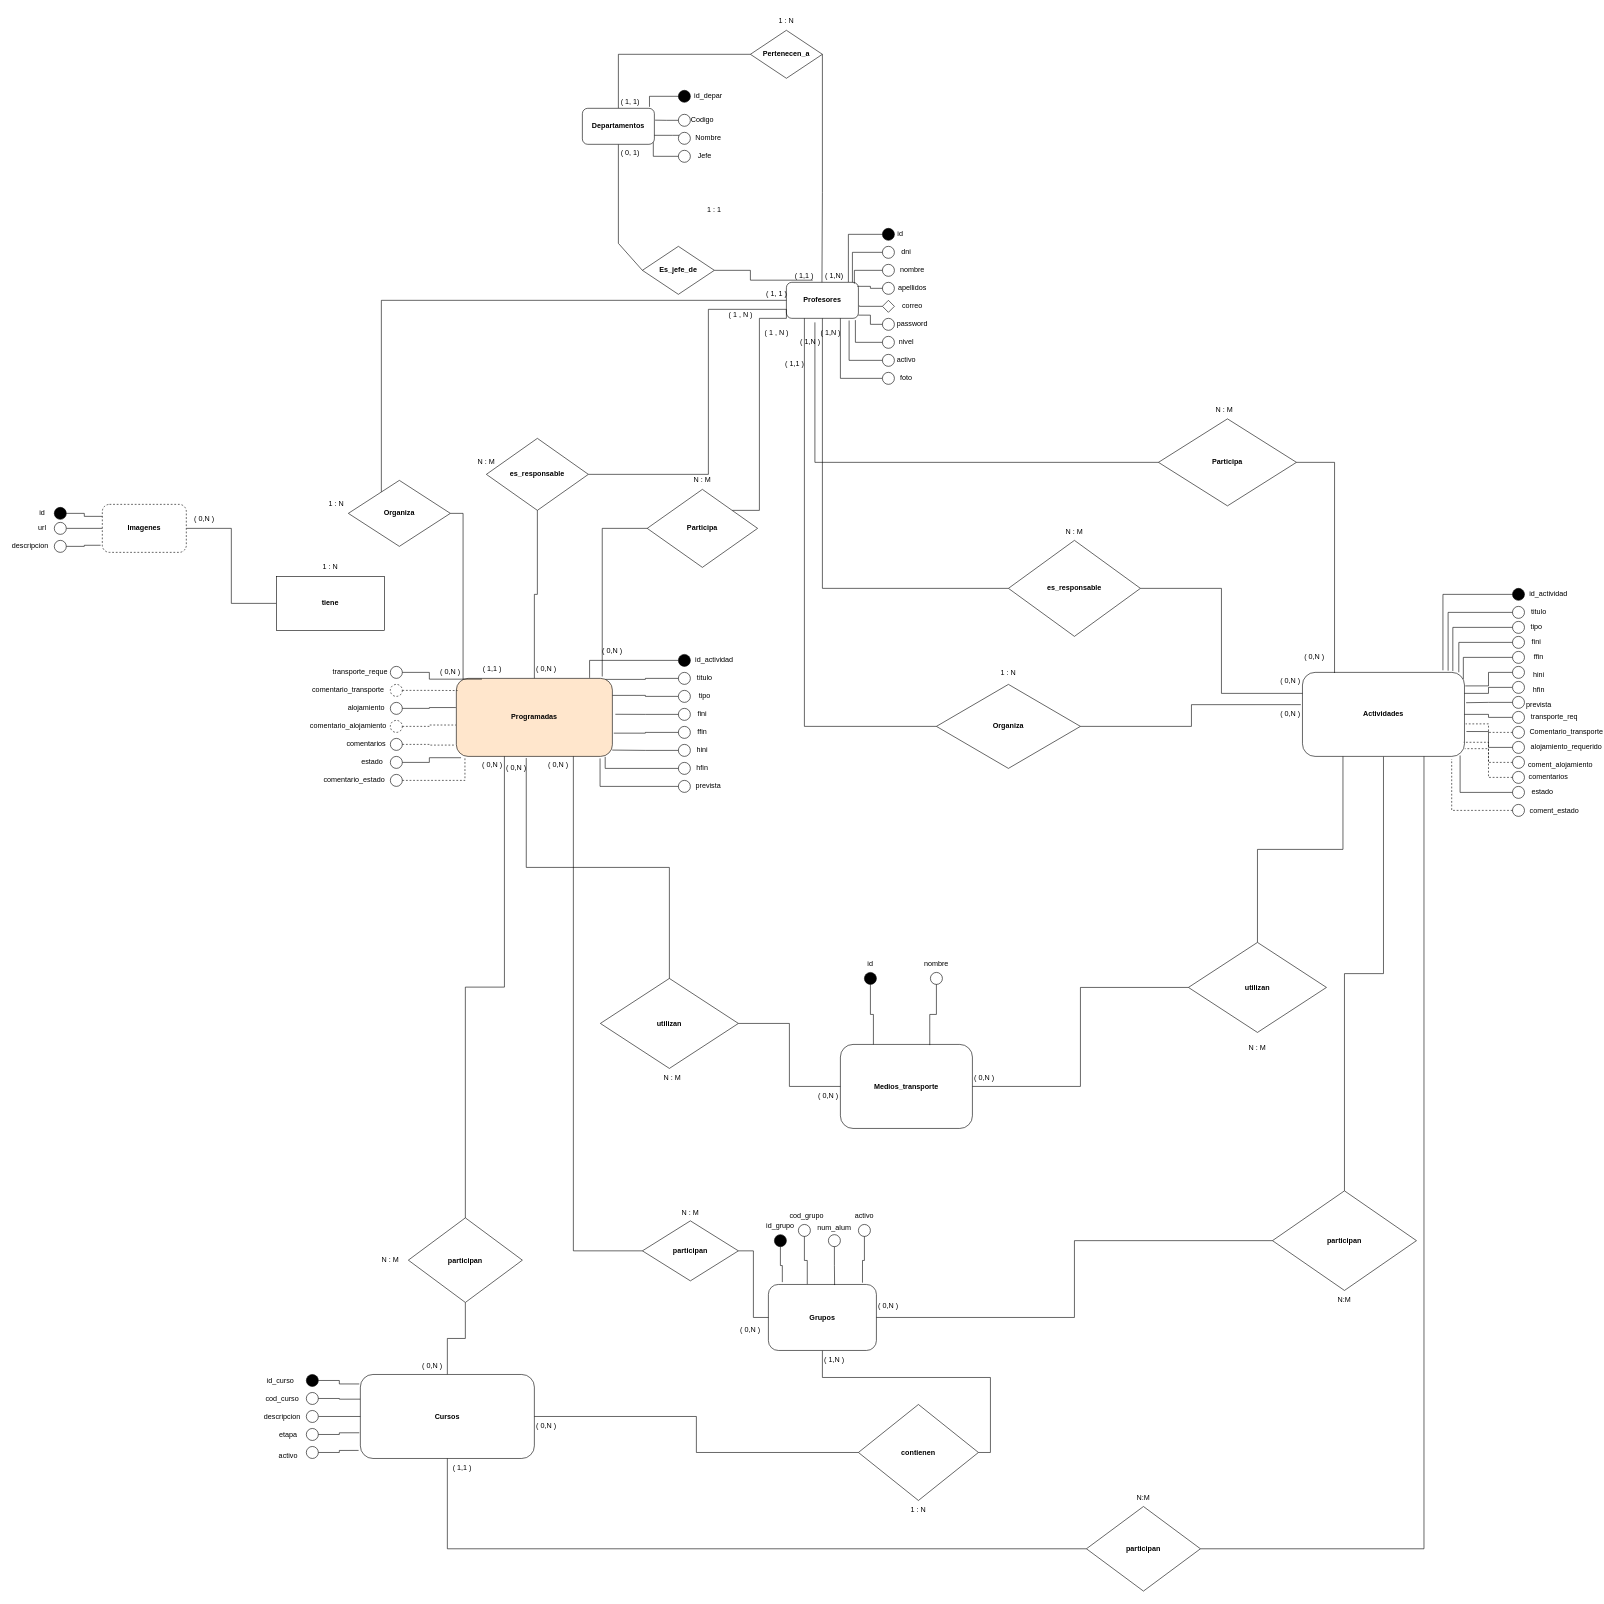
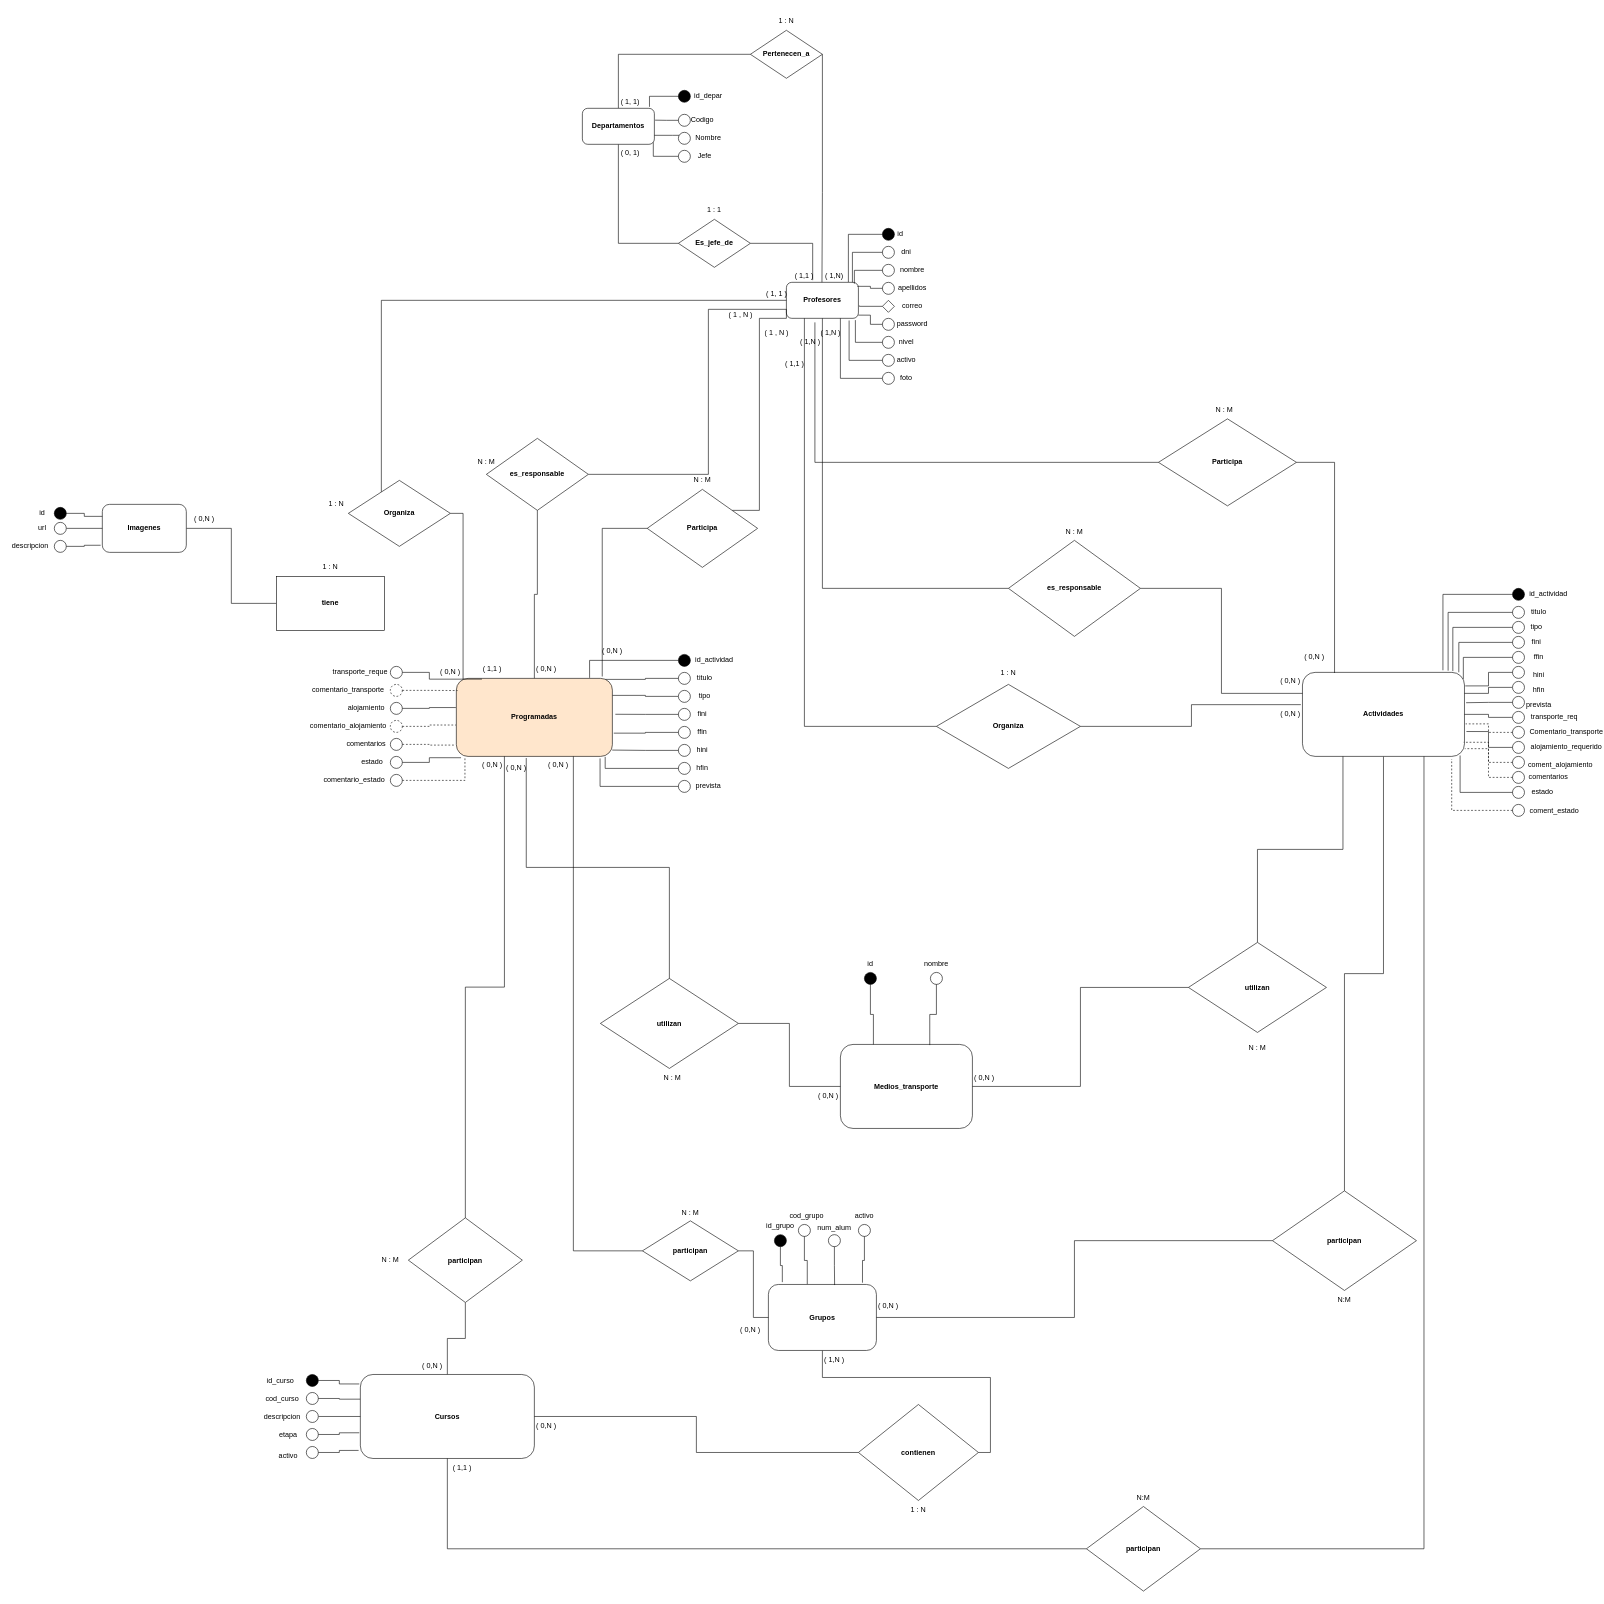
- <mxCell id="4" value="Es_jefe_de" style="rhombus;whiteSpace=wrap;html=1;fontStyle=1" vertex="1" parent="1"><mxGeometry x="1070" y="410" width="120" height="80" as="geometry" /></mxCell>
+ <mxCell id="4" value="Es_jefe_de" style="rhombus;whiteSpace=wrap;html=1;fontStyle=1" vertex="1" parent="1"><mxGeometry x="1130" y="365" width="120" height="80" as="geometry" /></mxCell>
- <mxCell id="116" value="Imagenes" style="rounded=1;whiteSpace=wrap;html=1;fontStyle=1;dashed=1;" vertex="1" parent="1"><mxGeometry x="170" y="840" width="140" height="80" as="geometry" /></mxCell>
+ <mxCell id="116" value="Imagenes" style="rounded=1;whiteSpace=wrap;html=1;fontStyle=1" vertex="1" parent="1"><mxGeometry x="170" y="840" width="140" height="80" as="geometry" /></mxCell>
